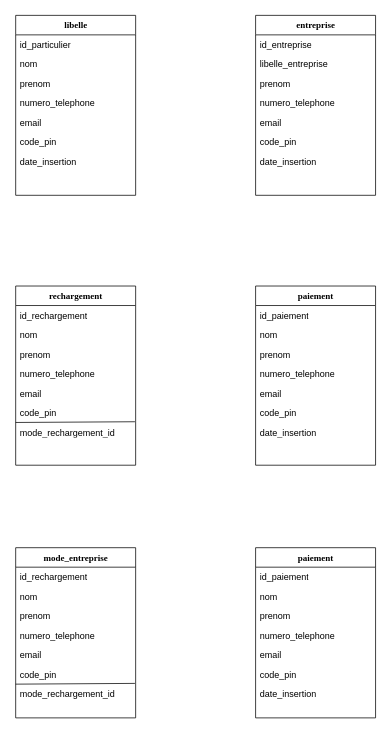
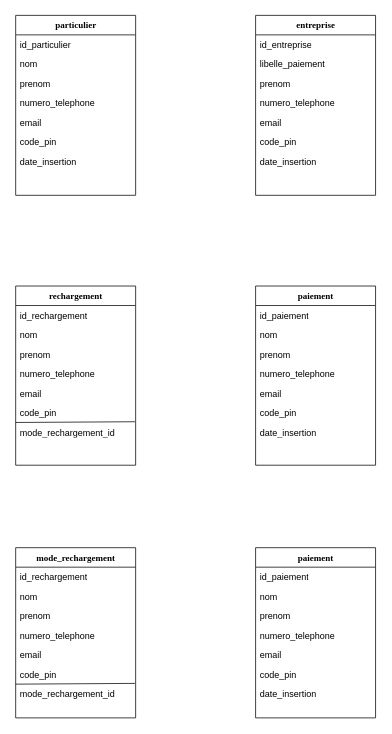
- <mxCell id="2" value="libelle" style="swimlane;html=1;fontStyle=1;align=center;verticalAlign=top;childLayout=stackLayout;horizontal=1;startSize=26;horizontalStack=0;resizeParent=1;resizeLast=0;collapsible=1;marginBottom=0;swimlaneFillColor=#ffffff;rounded=0;shadow=0;comic=0;labelBackgroundColor=none;strokeWidth=1;fillColor=none;fontFamily=Verdana;fontSize=12" parent="1" vertex="1"><mxGeometry x="20" y="20" width="160" height="240" as="geometry" /></mxCell>
+ <mxCell id="2" value="particulier" style="swimlane;html=1;fontStyle=1;align=center;verticalAlign=top;childLayout=stackLayout;horizontal=1;startSize=26;horizontalStack=0;resizeParent=1;resizeLast=0;collapsible=1;marginBottom=0;swimlaneFillColor=#ffffff;rounded=0;shadow=0;comic=0;labelBackgroundColor=none;strokeWidth=1;fillColor=none;fontFamily=Verdana;fontSize=12" parent="1" vertex="1"><mxGeometry x="20" y="20" width="160" height="240" as="geometry" /></mxCell>
- <mxCell id="12" value="libelle_entreprise" style="text;html=1;strokeColor=none;fillColor=none;align=left;verticalAlign=top;spacingLeft=4;spacingRight=4;whiteSpace=wrap;overflow=hidden;rotatable=0;points=[[0,0.5],[1,0.5]];portConstraint=eastwest;" vertex="1" parent="10"><mxGeometry y="52" width="160" height="26" as="geometry" /></mxCell>
+ <mxCell id="12" value="libelle_paiement" style="text;html=1;strokeColor=none;fillColor=none;align=left;verticalAlign=top;spacingLeft=4;spacingRight=4;whiteSpace=wrap;overflow=hidden;rotatable=0;points=[[0,0.5],[1,0.5]];portConstraint=eastwest;" vertex="1" parent="10"><mxGeometry y="52" width="160" height="26" as="geometry" /></mxCell>
- <mxCell id="35" value="mode_entreprise" style="swimlane;html=1;fontStyle=1;align=center;verticalAlign=top;childLayout=stackLayout;horizontal=1;startSize=26;horizontalStack=0;resizeParent=1;resizeLast=0;collapsible=1;marginBottom=0;swimlaneFillColor=#ffffff;rounded=0;shadow=0;comic=0;labelBackgroundColor=none;strokeWidth=1;fillColor=none;fontFamily=Verdana;fontSize=12" vertex="1" parent="1"><mxGeometry x="20" y="730" width="160" height="227" as="geometry" /></mxCell>
+ <mxCell id="35" value="mode_rechargement" style="swimlane;html=1;fontStyle=1;align=center;verticalAlign=top;childLayout=stackLayout;horizontal=1;startSize=26;horizontalStack=0;resizeParent=1;resizeLast=0;collapsible=1;marginBottom=0;swimlaneFillColor=#ffffff;rounded=0;shadow=0;comic=0;labelBackgroundColor=none;strokeWidth=1;fillColor=none;fontFamily=Verdana;fontSize=12" vertex="1" parent="1"><mxGeometry x="20" y="730" width="160" height="227" as="geometry" /></mxCell>
